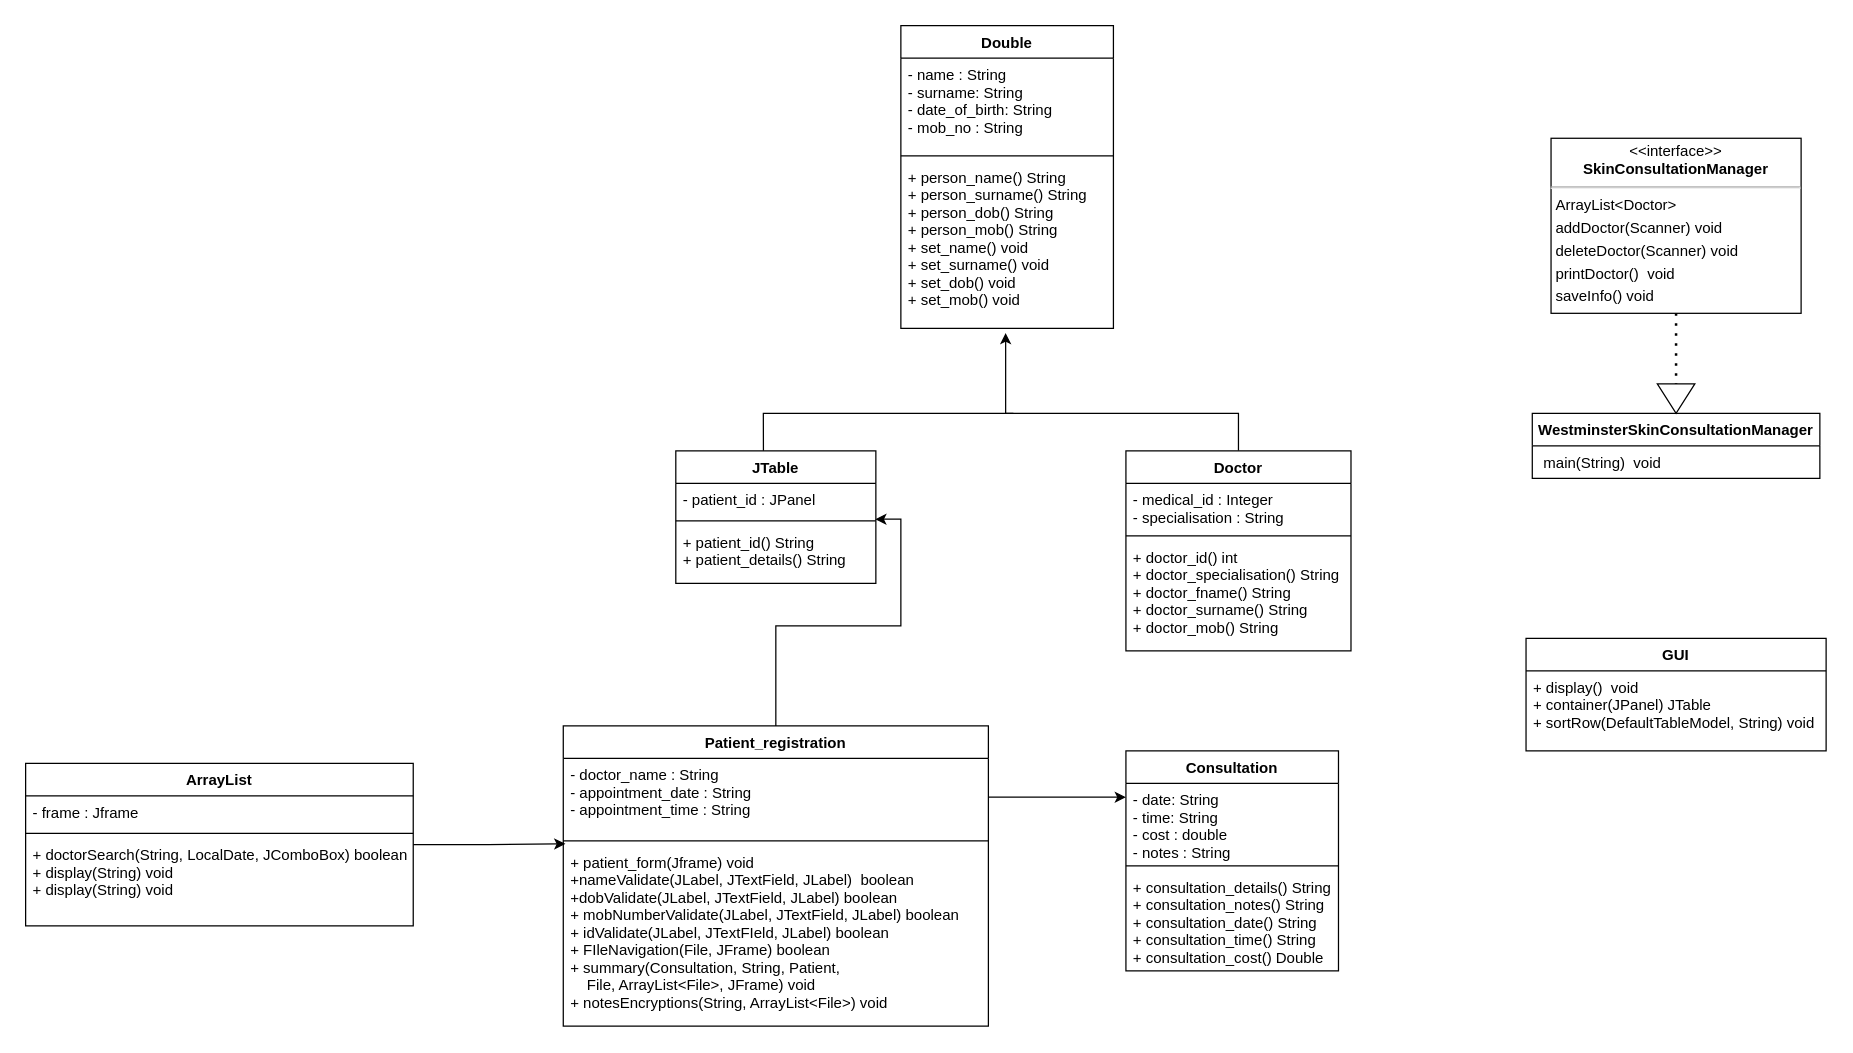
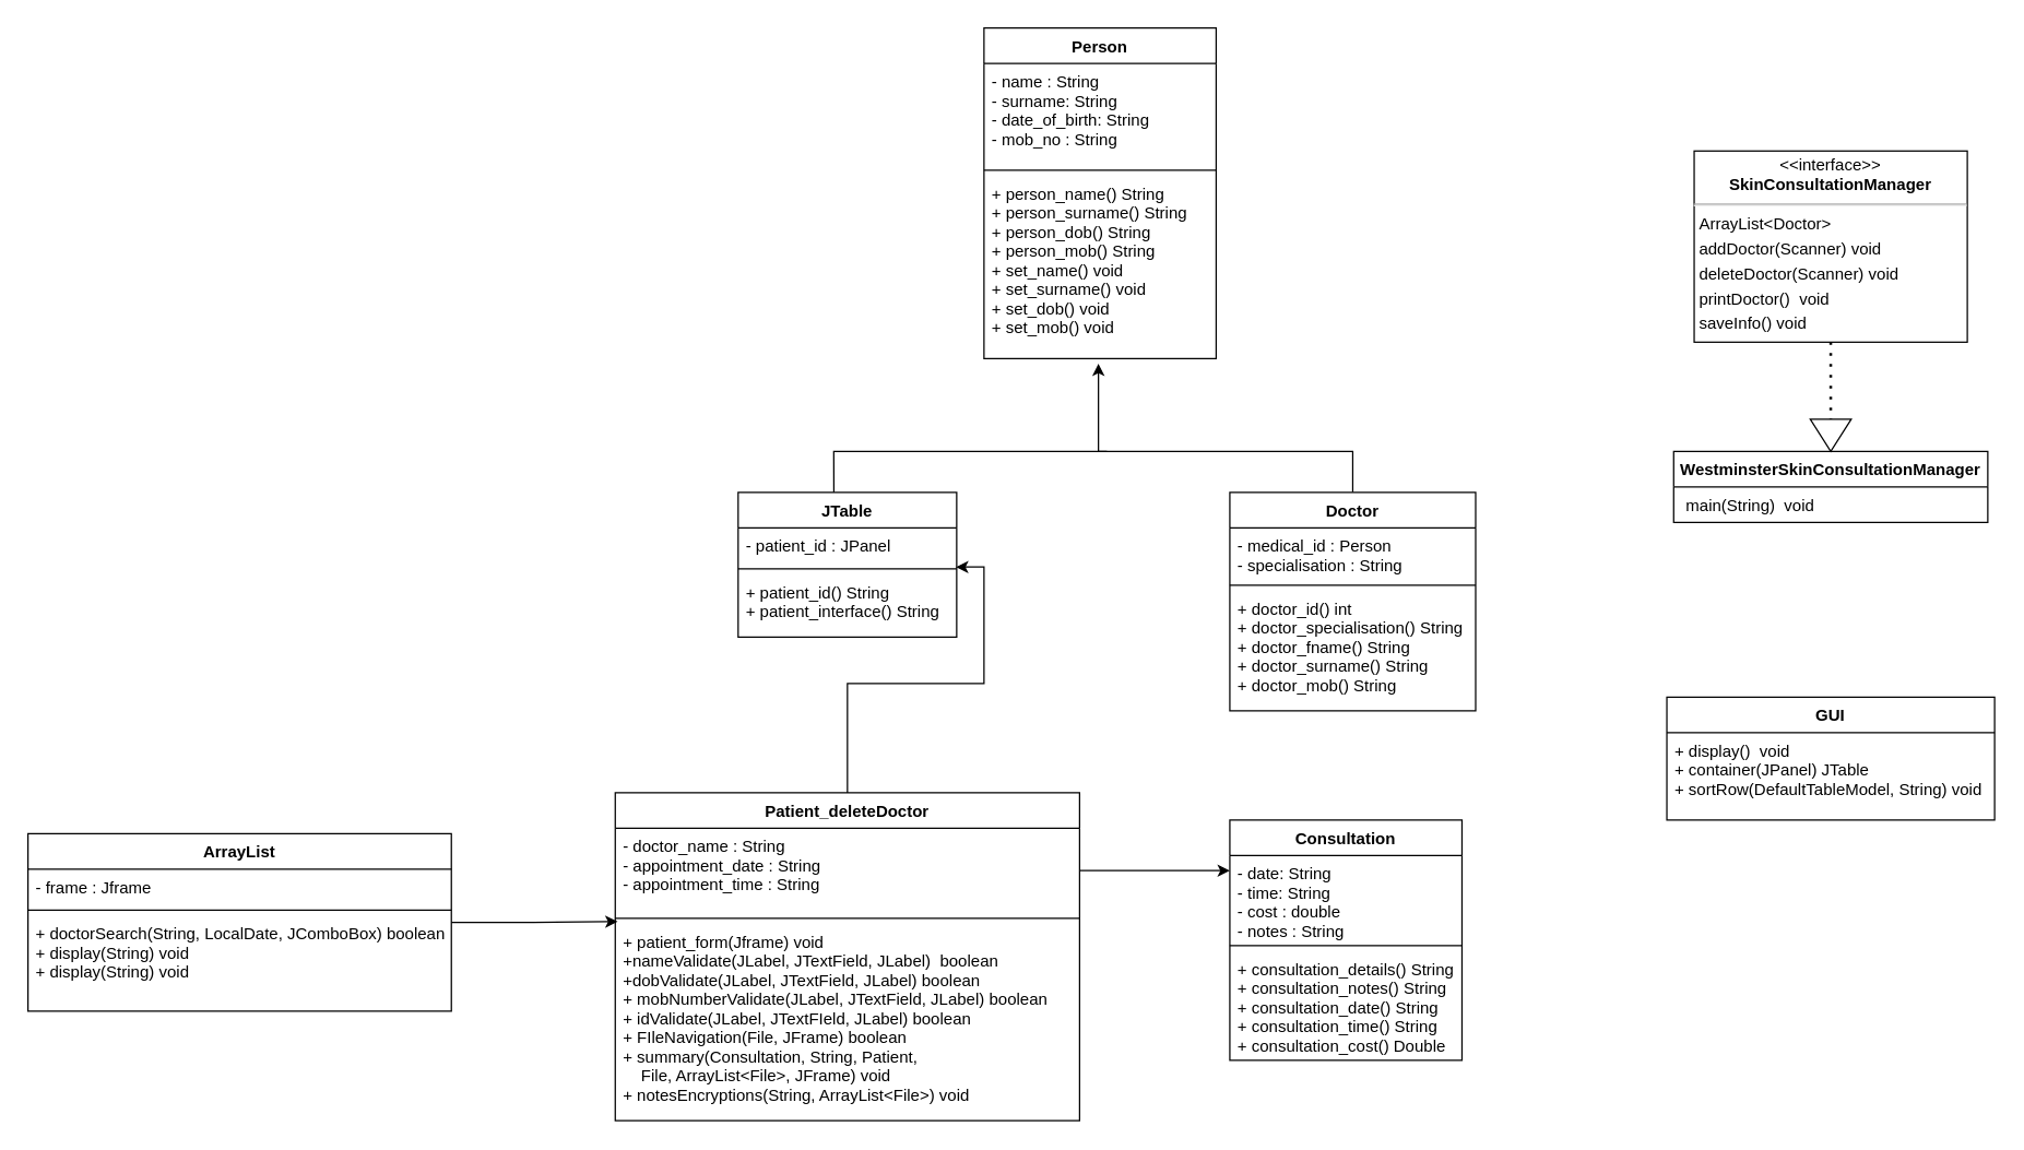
- <mxCell id="22" value="Double" style="swimlane;fontStyle=1;align=center;verticalAlign=top;childLayout=stackLayout;horizontal=1;startSize=26;horizontalStack=0;resizeParent=1;resizeParentMax=0;resizeLast=0;collapsible=1;marginBottom=0;" vertex="1" parent="21"><mxGeometry x="180" width="170" height="242" as="geometry" /></mxCell>
+ <mxCell id="22" value="Person" style="swimlane;fontStyle=1;align=center;verticalAlign=top;childLayout=stackLayout;horizontal=1;startSize=26;horizontalStack=0;resizeParent=1;resizeParentMax=0;resizeLast=0;collapsible=1;marginBottom=0;" vertex="1" parent="21"><mxGeometry x="180" width="170" height="242" as="geometry" /></mxCell>
- <mxCell id="28" value="- medical_id : Integer&#10;- specialisation : String" style="text;strokeColor=none;fillColor=none;align=left;verticalAlign=top;spacingLeft=4;spacingRight=4;overflow=hidden;rotatable=0;points=[[0,0.5],[1,0.5]];portConstraint=eastwest;" vertex="1" parent="27"><mxGeometry y="26" width="180" height="38" as="geometry" /></mxCell>
+ <mxCell id="28" value="- medical_id : Person&#10;- specialisation : String" style="text;strokeColor=none;fillColor=none;align=left;verticalAlign=top;spacingLeft=4;spacingRight=4;overflow=hidden;rotatable=0;points=[[0,0.5],[1,0.5]];portConstraint=eastwest;" vertex="1" parent="27"><mxGeometry y="26" width="180" height="38" as="geometry" /></mxCell>
- <mxCell id="34" value="+ patient_id() String&#10;+ patient_details() String" style="text;strokeColor=none;fillColor=none;align=left;verticalAlign=top;spacingLeft=4;spacingRight=4;overflow=hidden;rotatable=0;points=[[0,0.5],[1,0.5]];portConstraint=eastwest;" vertex="1" parent="31"><mxGeometry y="60" width="160" height="46" as="geometry" /></mxCell>
+ <mxCell id="34" value="+ patient_id() String&#10;+ patient_interface() String" style="text;strokeColor=none;fillColor=none;align=left;verticalAlign=top;spacingLeft=4;spacingRight=4;overflow=hidden;rotatable=0;points=[[0,0.5],[1,0.5]];portConstraint=eastwest;" vertex="1" parent="31"><mxGeometry y="60" width="160" height="46" as="geometry" /></mxCell>
- <mxCell id="17" value="Patient_registration" style="swimlane;fontStyle=1;align=center;verticalAlign=top;childLayout=stackLayout;horizontal=1;startSize=26;horizontalStack=0;resizeParent=1;resizeParentMax=0;resizeLast=0;collapsible=1;marginBottom=0;" vertex="1" parent="1"><mxGeometry x="450" y="580" width="340" height="240" as="geometry" /></mxCell>
+ <mxCell id="17" value="Patient_deleteDoctor" style="swimlane;fontStyle=1;align=center;verticalAlign=top;childLayout=stackLayout;horizontal=1;startSize=26;horizontalStack=0;resizeParent=1;resizeParentMax=0;resizeLast=0;collapsible=1;marginBottom=0;" vertex="1" parent="1"><mxGeometry x="450" y="580" width="340" height="240" as="geometry" /></mxCell>
